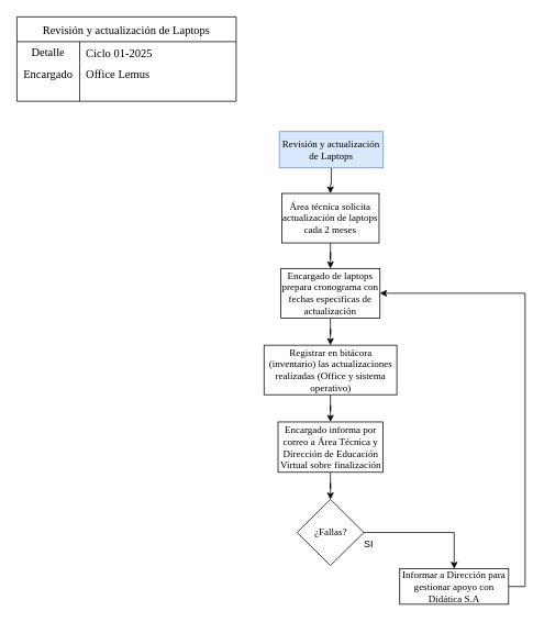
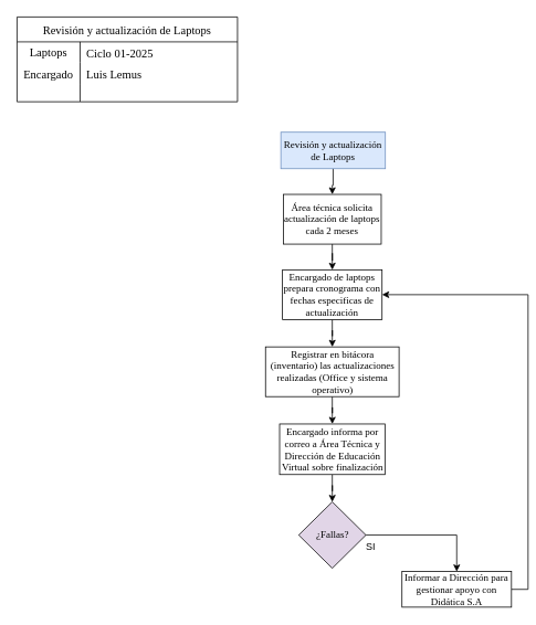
- <mxCell id="4" value="&lt;font style=&quot;font-size: 14px;&quot;&gt;Detalle&lt;/font&gt;&lt;div&gt;&lt;br&gt;&lt;/div&gt;" style="shape=partialRectangle;html=1;whiteSpace=wrap;connectable=0;fillColor=none;top=0;left=0;bottom=0;right=0;overflow=hidden;pointerEvents=1;strokeColor=inherit;fontSize=16;fontFamily=Times New Roman;" vertex="1" parent="3"><mxGeometry width="76" height="25" as="geometry"><mxRectangle width="76" height="25" as="alternateBounds" /></mxGeometry></mxCell>
+ <mxCell id="4" value="&lt;font style=&quot;font-size: 14px;&quot;&gt;Laptops&lt;/font&gt;&lt;div&gt;&lt;br&gt;&lt;/div&gt;" style="shape=partialRectangle;html=1;whiteSpace=wrap;connectable=0;fillColor=none;top=0;left=0;bottom=0;right=0;overflow=hidden;pointerEvents=1;strokeColor=inherit;fontSize=16;fontFamily=Times New Roman;" vertex="1" parent="3"><mxGeometry width="76" height="25" as="geometry"><mxRectangle width="76" height="25" as="alternateBounds" /></mxGeometry></mxCell>
- <mxCell id="8" value="&lt;div&gt;&lt;span style=&quot;font-size: 14px;&quot;&gt;Office Lemus&lt;/span&gt;&lt;/div&gt;" style="shape=partialRectangle;html=1;whiteSpace=wrap;connectable=0;fillColor=none;top=0;left=0;bottom=0;right=0;align=left;spacingLeft=6;overflow=hidden;strokeColor=inherit;fontSize=16;fontFamily=Times New Roman;" vertex="1" parent="6"><mxGeometry x="76" width="190" height="27" as="geometry"><mxRectangle width="190" height="27" as="alternateBounds" /></mxGeometry></mxCell>
+ <mxCell id="8" value="&lt;div&gt;&lt;span style=&quot;font-size: 14px;&quot;&gt;Luis Lemus&lt;/span&gt;&lt;/div&gt;" style="shape=partialRectangle;html=1;whiteSpace=wrap;connectable=0;fillColor=none;top=0;left=0;bottom=0;right=0;align=left;spacingLeft=6;overflow=hidden;strokeColor=inherit;fontSize=16;fontFamily=Times New Roman;" vertex="1" parent="6"><mxGeometry x="76" width="190" height="27" as="geometry"><mxRectangle width="190" height="27" as="alternateBounds" /></mxGeometry></mxCell>
- <mxCell id="23" value="¿Fallas?" style="rhombus;whiteSpace=wrap;html=1;fontFamily=Times New Roman;rounded=0;" vertex="1" parent="1"><mxGeometry x="359.5" y="605" width="81" height="80" as="geometry" /></mxCell>
+ <mxCell id="23" value="¿Fallas?" style="rhombus;whiteSpace=wrap;html=1;fontFamily=Times New Roman;rounded=0;fillColor=#e1d5e7;" vertex="1" parent="1"><mxGeometry x="359.5" y="605" width="81" height="80" as="geometry" /></mxCell>
